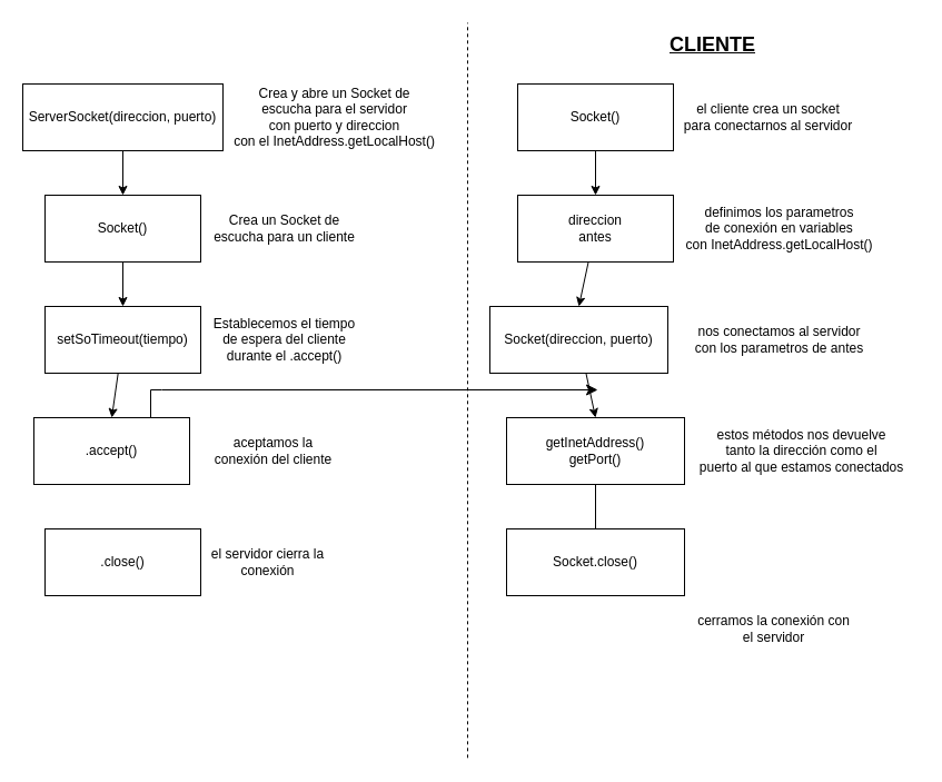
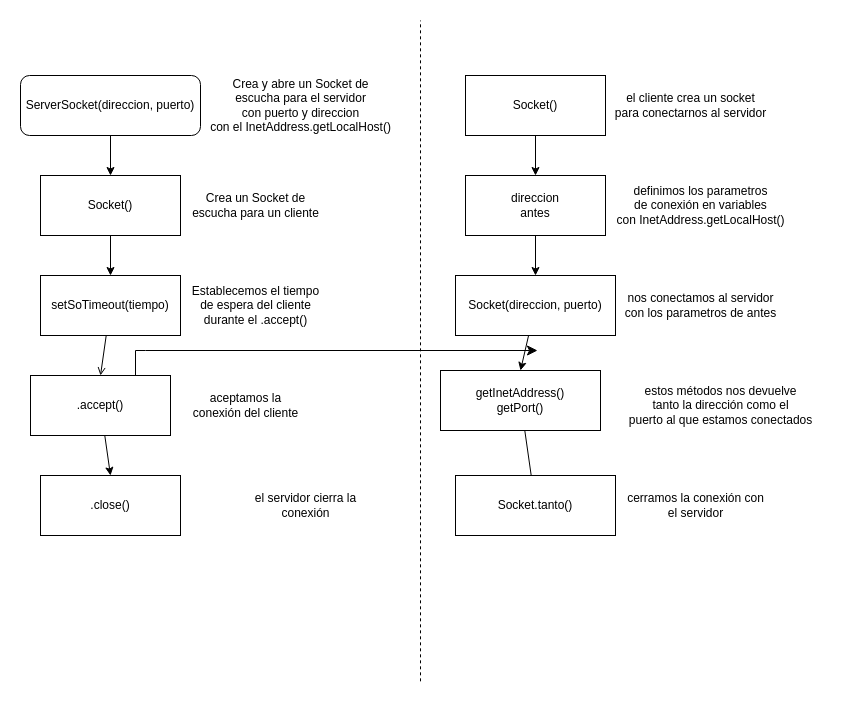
- <mxCell id="5" value="&lt;font style=&quot;font-size: 18px;&quot;&gt;&lt;u&gt;&lt;b&gt;CLIENTE&lt;/b&gt;&lt;/u&gt;&lt;/font&gt;" style="text;html=1;align=center;verticalAlign=middle;resizable=0;points=[];autosize=1;strokeColor=none;fillColor=none;" parent="1" vertex="1"><mxGeometry x="590" y="20" width="100" height="40" as="geometry" /></mxCell>
- <mxCell id="3" value="ServerSocket(direccion, puerto)" style="whiteSpace=wrap;html=1;" parent="1" vertex="1"><mxGeometry x="20" y="75" width="180" height="60" as="geometry" /></mxCell>
+ <mxCell id="3" value="ServerSocket(direccion, puerto)" style="whiteSpace=wrap;html=1;rounded=1;" parent="1" vertex="1"><mxGeometry x="20" y="75" width="180" height="60" as="geometry" /></mxCell>
- <mxCell id="25" value="Socket(direccion, puerto)" style="whiteSpace=wrap;html=1;" vertex="1" parent="1"><mxGeometry x="440" y="275" width="160" height="60" as="geometry" /></mxCell>
+ <mxCell id="25" value="Socket(direccion, puerto)" style="whiteSpace=wrap;html=1;" vertex="1" parent="1"><mxGeometry x="455" y="275" width="160" height="60" as="geometry" /></mxCell>
- <mxCell id="14" style="edgeStyle=none;html=1;entryX=0.5;entryY=0;entryDx=0;entryDy=0;" edge="1" parent="1" source="15" target="18"><mxGeometry relative="1" as="geometry" /></mxCell>
+ <mxCell id="14" style="edgeStyle=none;html=1;entryX=0.5;entryY=0;entryDx=0;entryDy=0;endArrow=open;" edge="1" parent="1" source="15" target="18"><mxGeometry relative="1" as="geometry" /></mxCell>
- <mxCell id="28" value="getInetAddress()&lt;br&gt;getPort()" style="whiteSpace=wrap;html=1;" vertex="1" parent="1"><mxGeometry x="455" y="375" width="160" height="60" as="geometry" /></mxCell>
+ <mxCell id="28" value="getInetAddress()&lt;br&gt;getPort()" style="whiteSpace=wrap;html=1;" vertex="1" parent="1"><mxGeometry x="440" y="370" width="160" height="60" as="geometry" /></mxCell>
+ <mxCell id="17" style="edgeStyle=none;html=1;entryX=0.5;entryY=0;entryDx=0;entryDy=0;" edge="1" parent="1" source="18" target="20"><mxGeometry relative="1" as="geometry" /></mxCell>
- <mxCell id="21" value="el servidor cierra la&lt;br&gt;conexión" style="text;html=1;align=center;verticalAlign=middle;resizable=0;points=[];autosize=1;strokeColor=none;fillColor=none;" vertex="1" parent="1"><mxGeometry x="180" y="485" width="120" height="40" as="geometry" /></mxCell>
+ <mxCell id="21" value="el servidor cierra la&lt;br&gt;conexión" style="text;html=1;align=center;verticalAlign=middle;resizable=0;points=[];autosize=1;strokeColor=none;fillColor=none;" vertex="1" parent="1"><mxGeometry x="245" y="485" width="120" height="40" as="geometry" /></mxCell>
- <mxCell id="30" value="Socket.close()" style="whiteSpace=wrap;html=1;" vertex="1" parent="1"><mxGeometry x="455" y="475" width="160" height="60" as="geometry" /></mxCell>
+ <mxCell id="30" value="Socket.tanto()" style="whiteSpace=wrap;html=1;" vertex="1" parent="1"><mxGeometry x="455" y="475" width="160" height="60" as="geometry" /></mxCell>
- <mxCell id="29" value="cerramos la conexión con&lt;br&gt;el servidor" style="text;html=1;align=center;verticalAlign=middle;resizable=0;points=[];autosize=1;strokeColor=none;fillColor=none;" vertex="1" parent="1"><mxGeometry x="615" y="545" width="160" height="40" as="geometry" /></mxCell>
+ <mxCell id="29" value="cerramos la conexión con&lt;br&gt;el servidor" style="text;html=1;align=center;verticalAlign=middle;resizable=0;points=[];autosize=1;strokeColor=none;fillColor=none;" vertex="1" parent="1"><mxGeometry x="615" y="485" width="160" height="40" as="geometry" /></mxCell>
